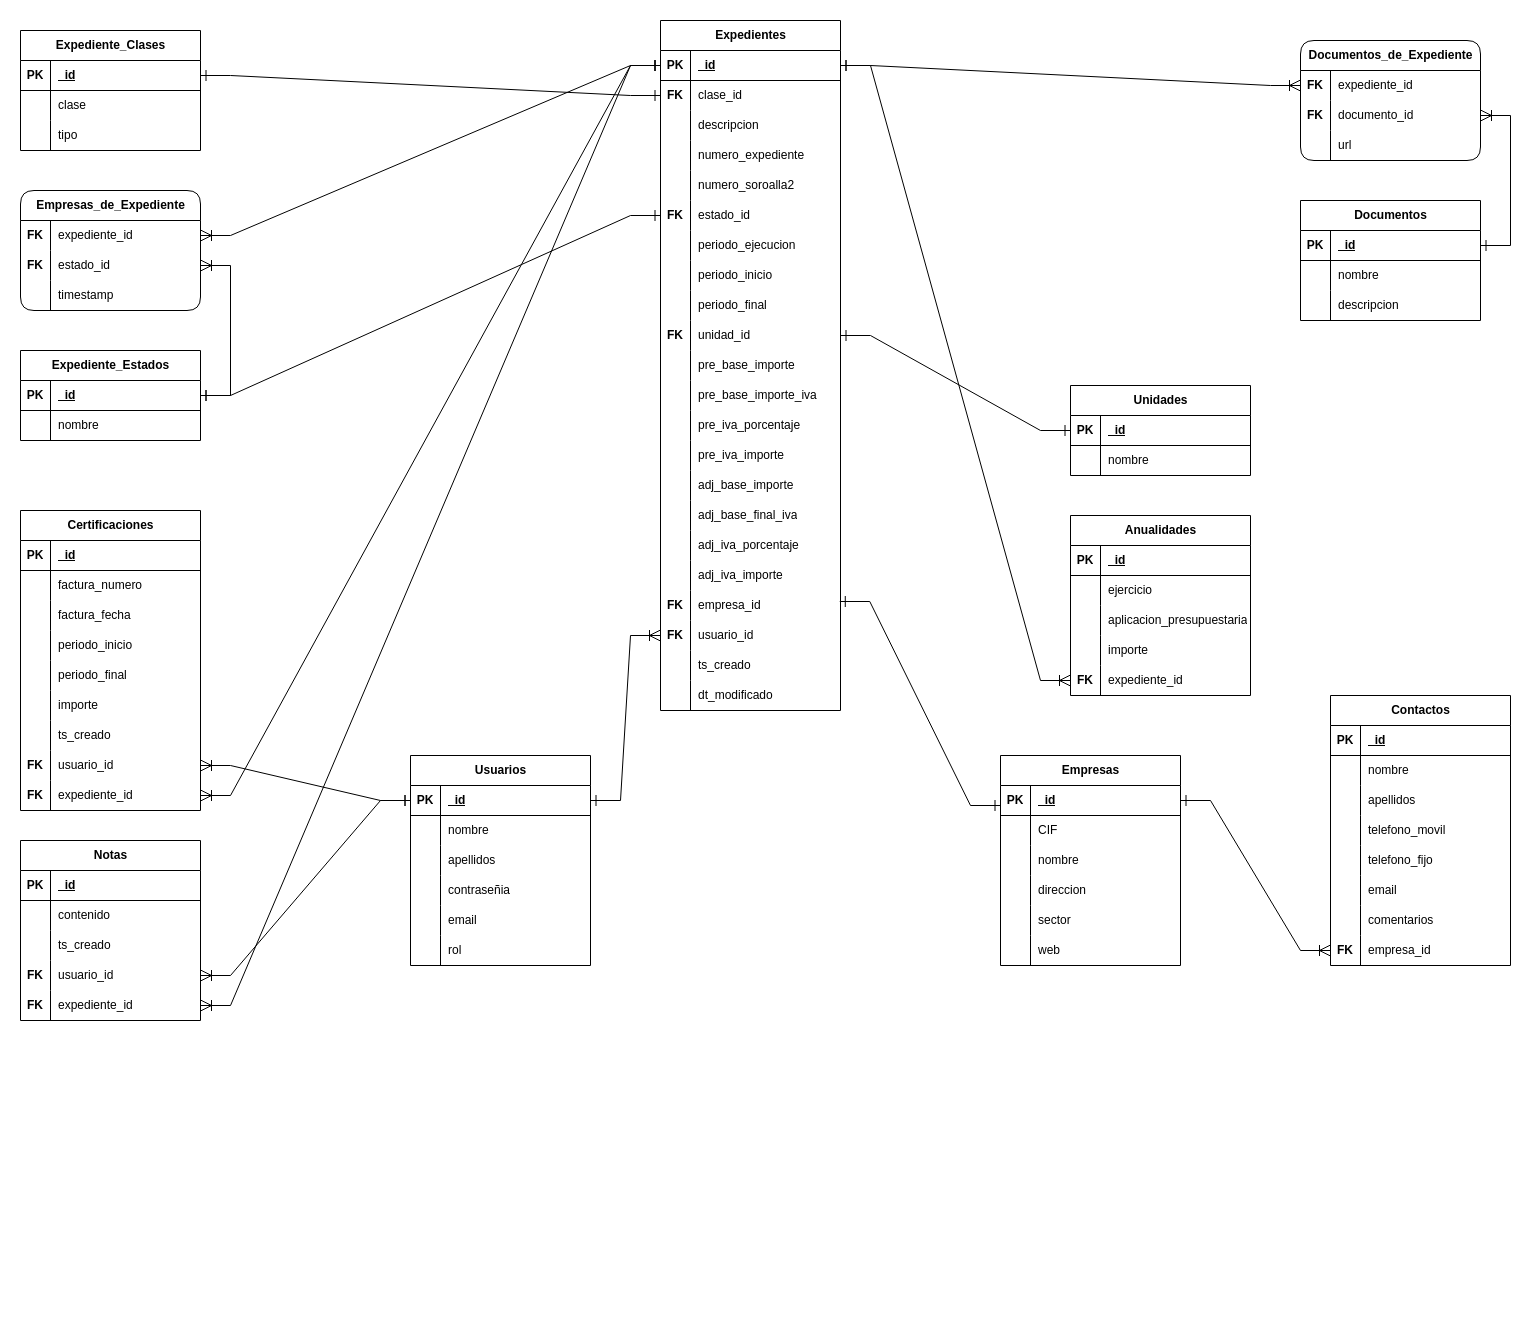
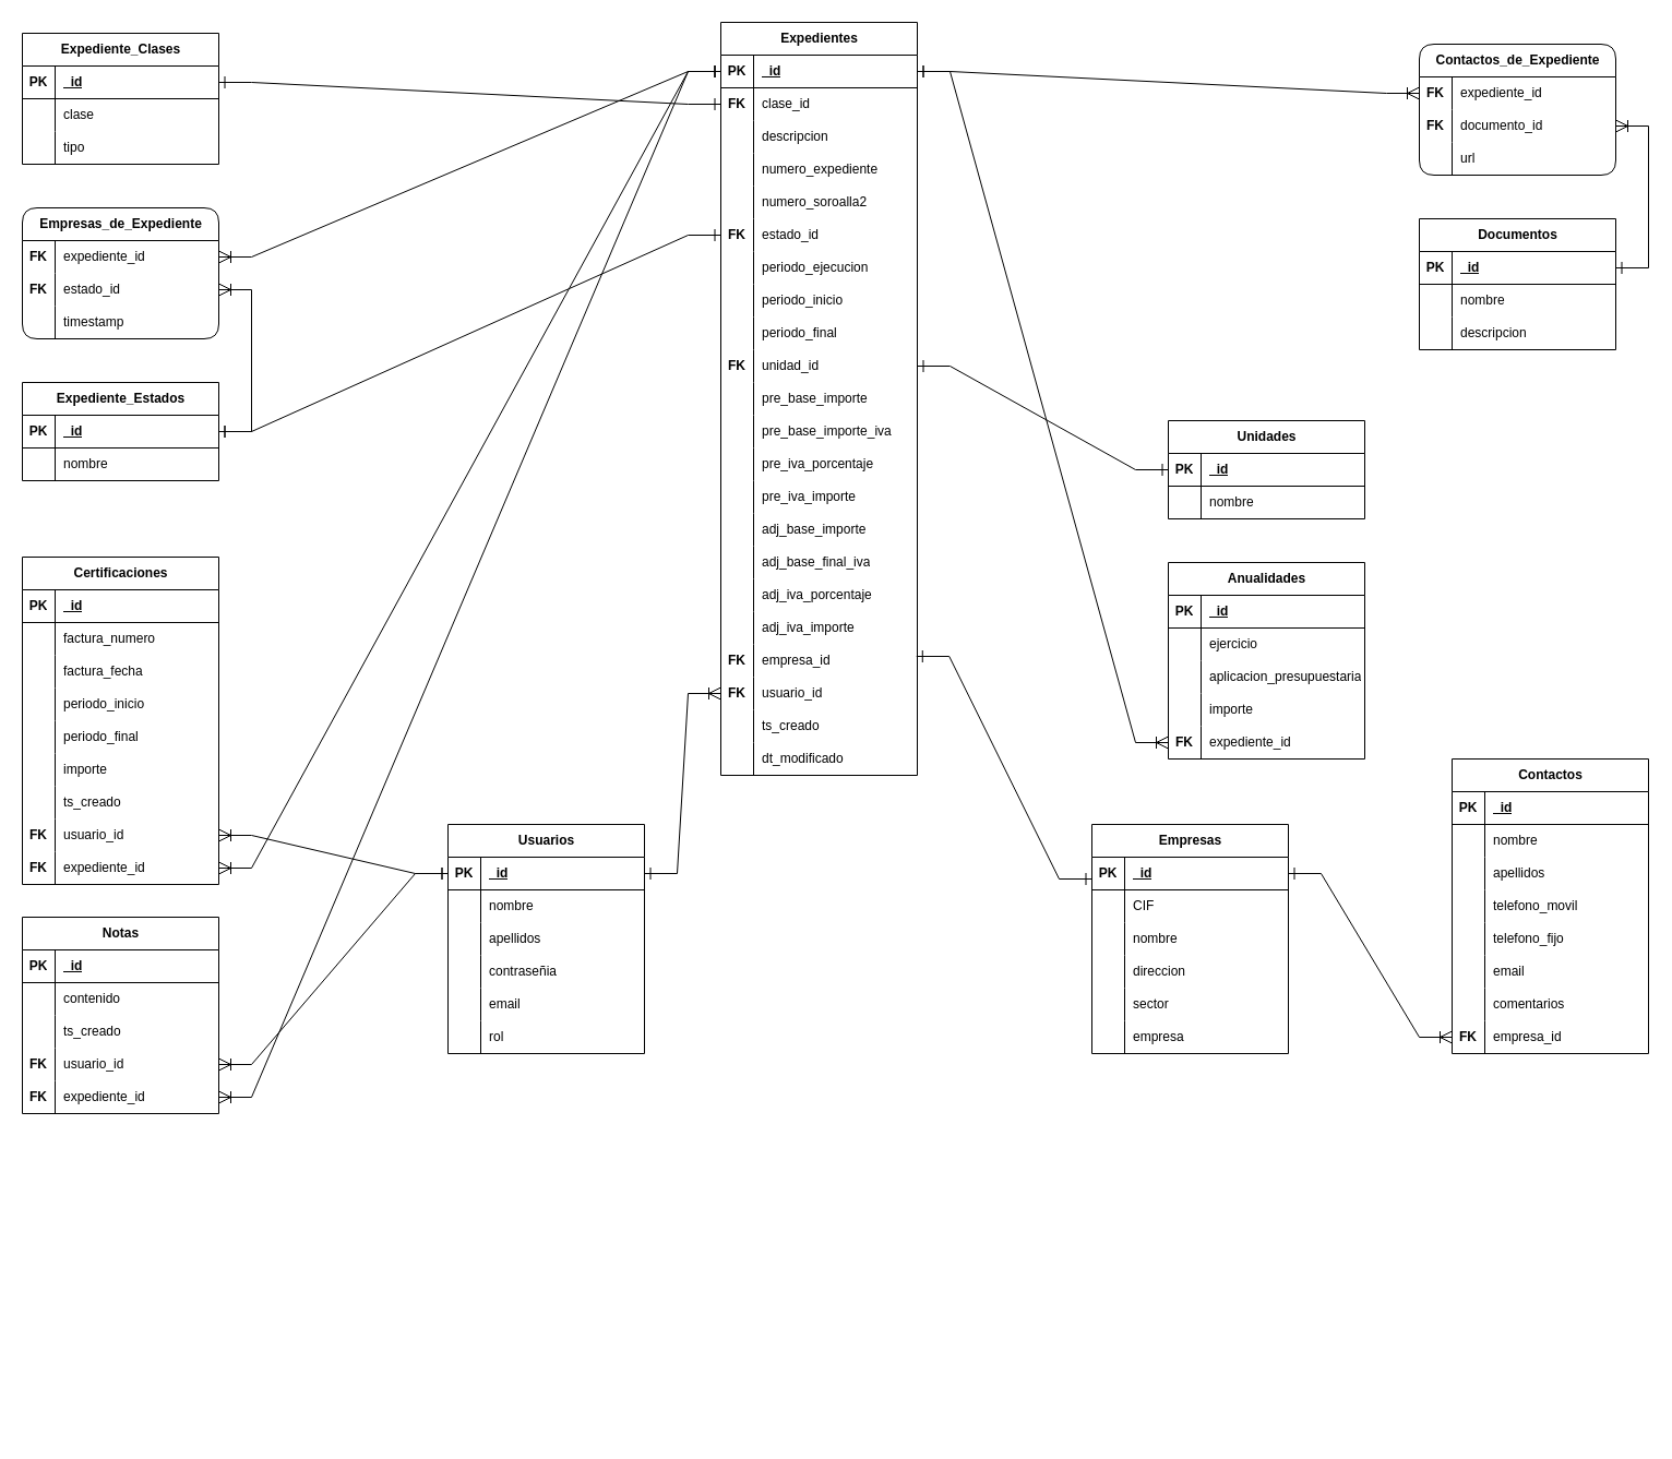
- <mxCell id="106" value="Documentos_de_Expediente" style="shape=table;startSize=30;container=1;collapsible=1;childLayout=tableLayout;fixedRows=1;rowLines=0;fontStyle=1;align=center;resizeLast=1;html=1;rounded=1;" vertex="1" parent="1"><mxGeometry x="1300" y="40" width="180" height="120" as="geometry" /></mxCell>
+ <mxCell id="106" value="Contactos_de_Expediente" style="shape=table;startSize=30;container=1;collapsible=1;childLayout=tableLayout;fixedRows=1;rowLines=0;fontStyle=1;align=center;resizeLast=1;html=1;rounded=1;" vertex="1" parent="1"><mxGeometry x="1300" y="40" width="180" height="120" as="geometry" /></mxCell>
- <mxCell id="201" value="web" style="shape=partialRectangle;connectable=0;fillColor=none;top=0;left=0;bottom=0;right=0;align=left;spacingLeft=6;overflow=hidden;whiteSpace=wrap;html=1;" vertex="1" parent="199"><mxGeometry x="30" width="150" height="30" as="geometry"><mxRectangle width="150" height="30" as="alternateBounds" /></mxGeometry></mxCell>
+ <mxCell id="201" value="empresa" style="shape=partialRectangle;connectable=0;fillColor=none;top=0;left=0;bottom=0;right=0;align=left;spacingLeft=6;overflow=hidden;whiteSpace=wrap;html=1;" vertex="1" parent="199"><mxGeometry x="30" width="150" height="30" as="geometry"><mxRectangle width="150" height="30" as="alternateBounds" /></mxGeometry></mxCell>
